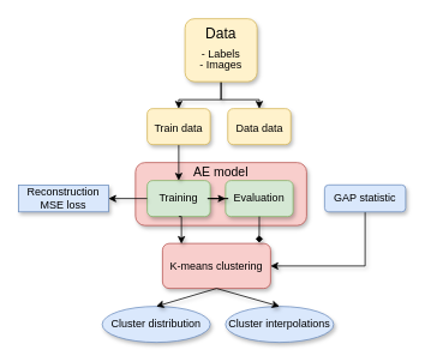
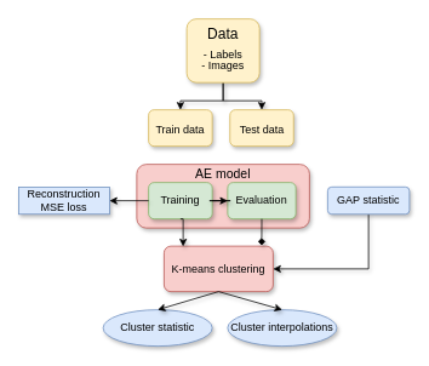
- <mxCell id="12" value="&lt;font style=&quot;font-size: 12px&quot;&gt;Data data&lt;/font&gt;" style="rounded=1;whiteSpace=wrap;html=1;fontSize=16;shadow=1;fillColor=#fff2cc;strokeColor=#d6b656;" vertex="1" parent="1"><mxGeometry x="252.5" y="120" width="70" height="40" as="geometry" /></mxCell>
+ <mxCell id="12" value="&lt;font style=&quot;font-size: 12px&quot;&gt;Test data&lt;/font&gt;" style="rounded=1;whiteSpace=wrap;html=1;fontSize=16;shadow=1;fillColor=#fff2cc;strokeColor=#d6b656;" vertex="1" parent="1"><mxGeometry x="252.5" y="120" width="70" height="40" as="geometry" /></mxCell>
- <mxCell id="10" style="edgeStyle=orthogonalEdgeStyle;rounded=0;orthogonalLoop=1;jettySize=auto;html=1;entryX=0.5;entryY=0;entryDx=0;entryDy=0;fontSize=12;shadow=1;" edge="1" parent="1" source="11" target="5"><mxGeometry relative="1" as="geometry" /></mxCell>
- <mxCell id="20" value="Cluster distribution" style="ellipse;whiteSpace=wrap;html=1;fontSize=12;fillColor=#dae8fc;strokeColor=#6c8ebf;shadow=1;" vertex="1" parent="1"><mxGeometry x="113" y="340" width="120" height="40" as="geometry" /></mxCell>
+ <mxCell id="20" value="Cluster statistic" style="ellipse;whiteSpace=wrap;html=1;fontSize=12;fillColor=#dae8fc;strokeColor=#6c8ebf;shadow=1;" vertex="1" parent="1"><mxGeometry x="113" y="340" width="120" height="40" as="geometry" /></mxCell>
